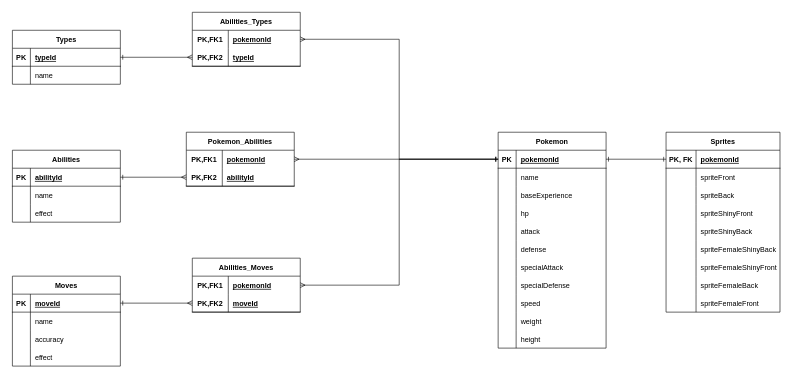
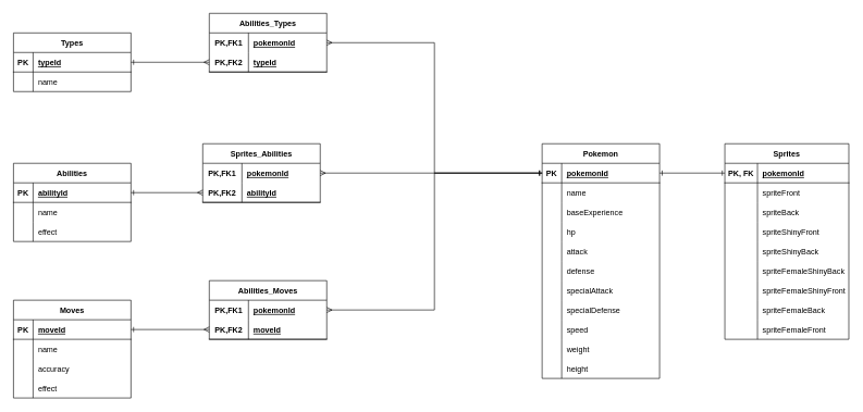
- <mxCell id="73" value="Pokemon_Abilities" style="shape=table;startSize=30;container=1;collapsible=1;childLayout=tableLayout;fixedRows=1;rowLines=0;fontStyle=1;align=center;resizeLast=1;" parent="1" vertex="1"><mxGeometry x="310" y="220" width="180" height="90" as="geometry" /></mxCell>
+ <mxCell id="73" value="Sprites_Abilities" style="shape=table;startSize=30;container=1;collapsible=1;childLayout=tableLayout;fixedRows=1;rowLines=0;fontStyle=1;align=center;resizeLast=1;" parent="1" vertex="1"><mxGeometry x="310" y="220" width="180" height="90" as="geometry" /></mxCell>
